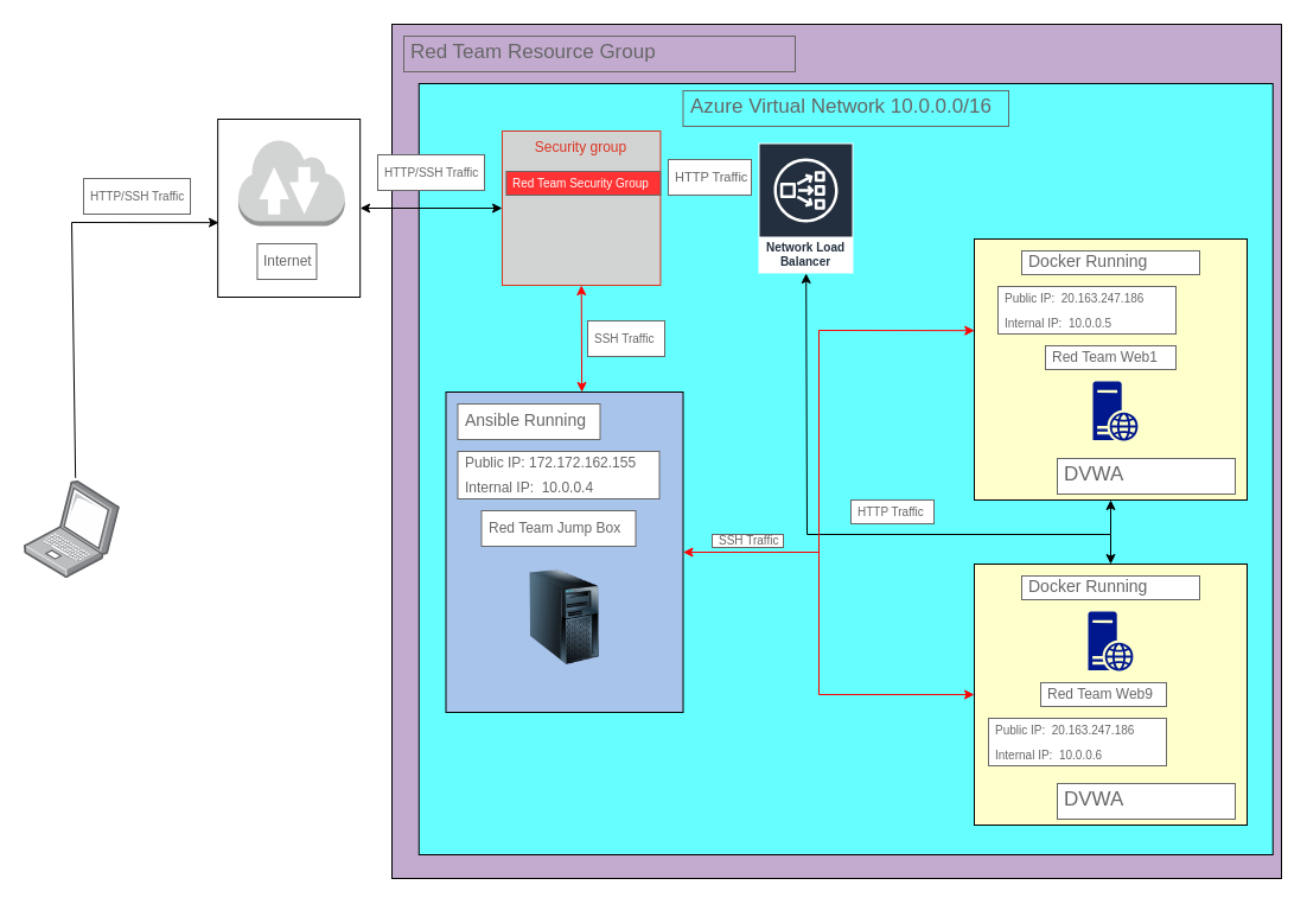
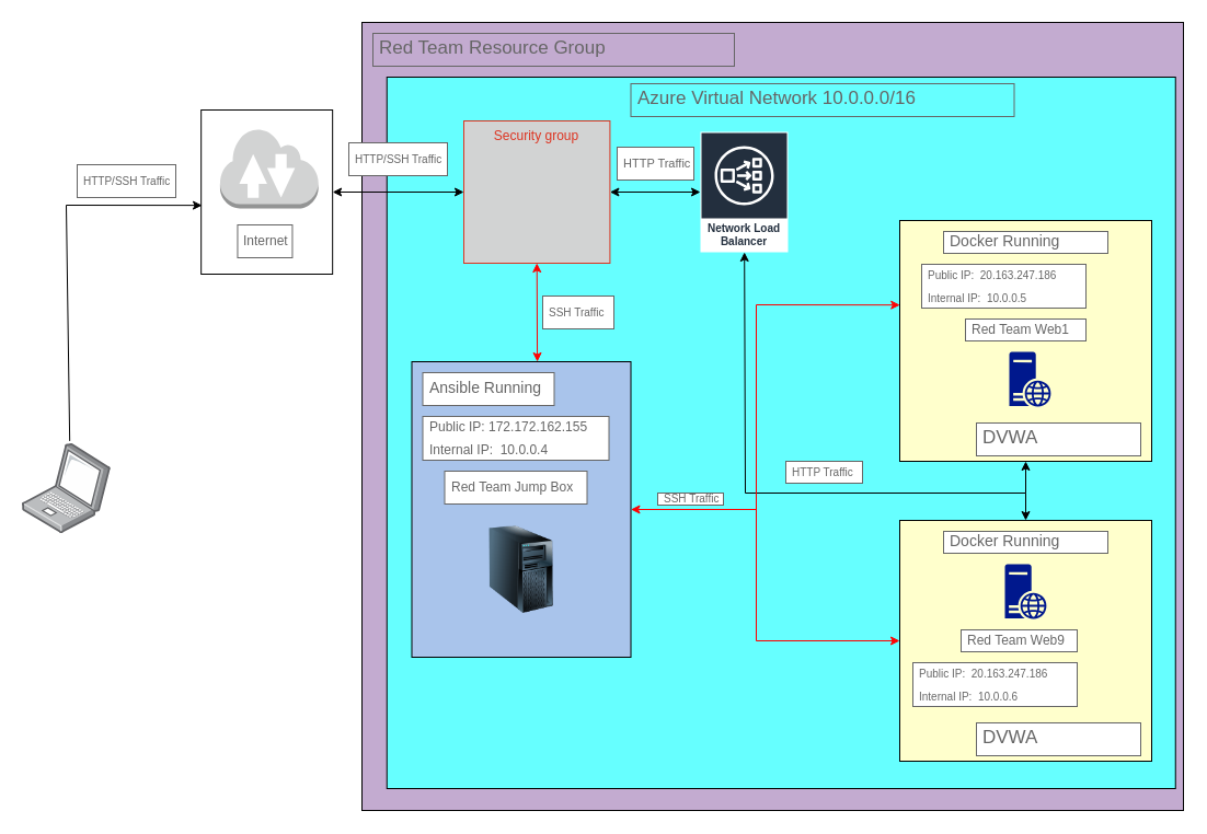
- <mxCell id="43" value="Azure Virtual Network 10.0.0.0/16" style="strokeWidth=1;shadow=0;dashed=0;align=center;html=1;shape=mxgraph.mockup.text.textBox;fontColor=#666666;align=left;fontSize=17;spacingLeft=4;spacingTop=-3;whiteSpace=wrap;strokeColor=#666666;mainText=;fillColor=none;" parent="1" vertex="1"><mxGeometry x="575.5" y="76" width="274.5" height="30" as="geometry" /></mxCell>
+ <mxCell id="43" value="Azure Virtual Network 10.0.0.0/16" style="strokeWidth=1;shadow=0;dashed=0;align=center;html=1;shape=mxgraph.mockup.text.textBox;fontColor=#666666;align=left;fontSize=17;spacingLeft=4;spacingTop=-3;whiteSpace=wrap;strokeColor=#666666;mainText=;fillColor=none;" parent="1" vertex="1"><mxGeometry x="575.5" y="76" width="350" height="30" as="geometry" /></mxCell>
- <mxCell id="31" value="&lt;font color=&quot;#ffffff&quot; style=&quot;font-size: 10px;&quot;&gt;Red Team Security Group&lt;/font&gt;" style="strokeWidth=1;shadow=0;dashed=0;align=center;html=1;shape=mxgraph.mockup.text.textBox;fontColor=#666666;align=left;fontSize=17;spacingLeft=4;spacingTop=-3;whiteSpace=wrap;strokeColor=#666666;mainText=;fillColor=#FF3333;" parent="29" vertex="1"><mxGeometry x="3.42" y="34" width="130" height="20" as="geometry" /></mxCell>
+ <mxCell id="42" value="" style="endArrow=classic;startArrow=classic;html=1;rounded=0;exitX=1;exitY=0.5;exitDx=0;exitDy=0;" parent="1" source="30" target="4" edge="1"><mxGeometry width="50" height="50" relative="1" as="geometry"><mxPoint x="600" y="310" as="sourcePoint" /><mxPoint x="650" y="260" as="targetPoint" /></mxGeometry></mxCell>
